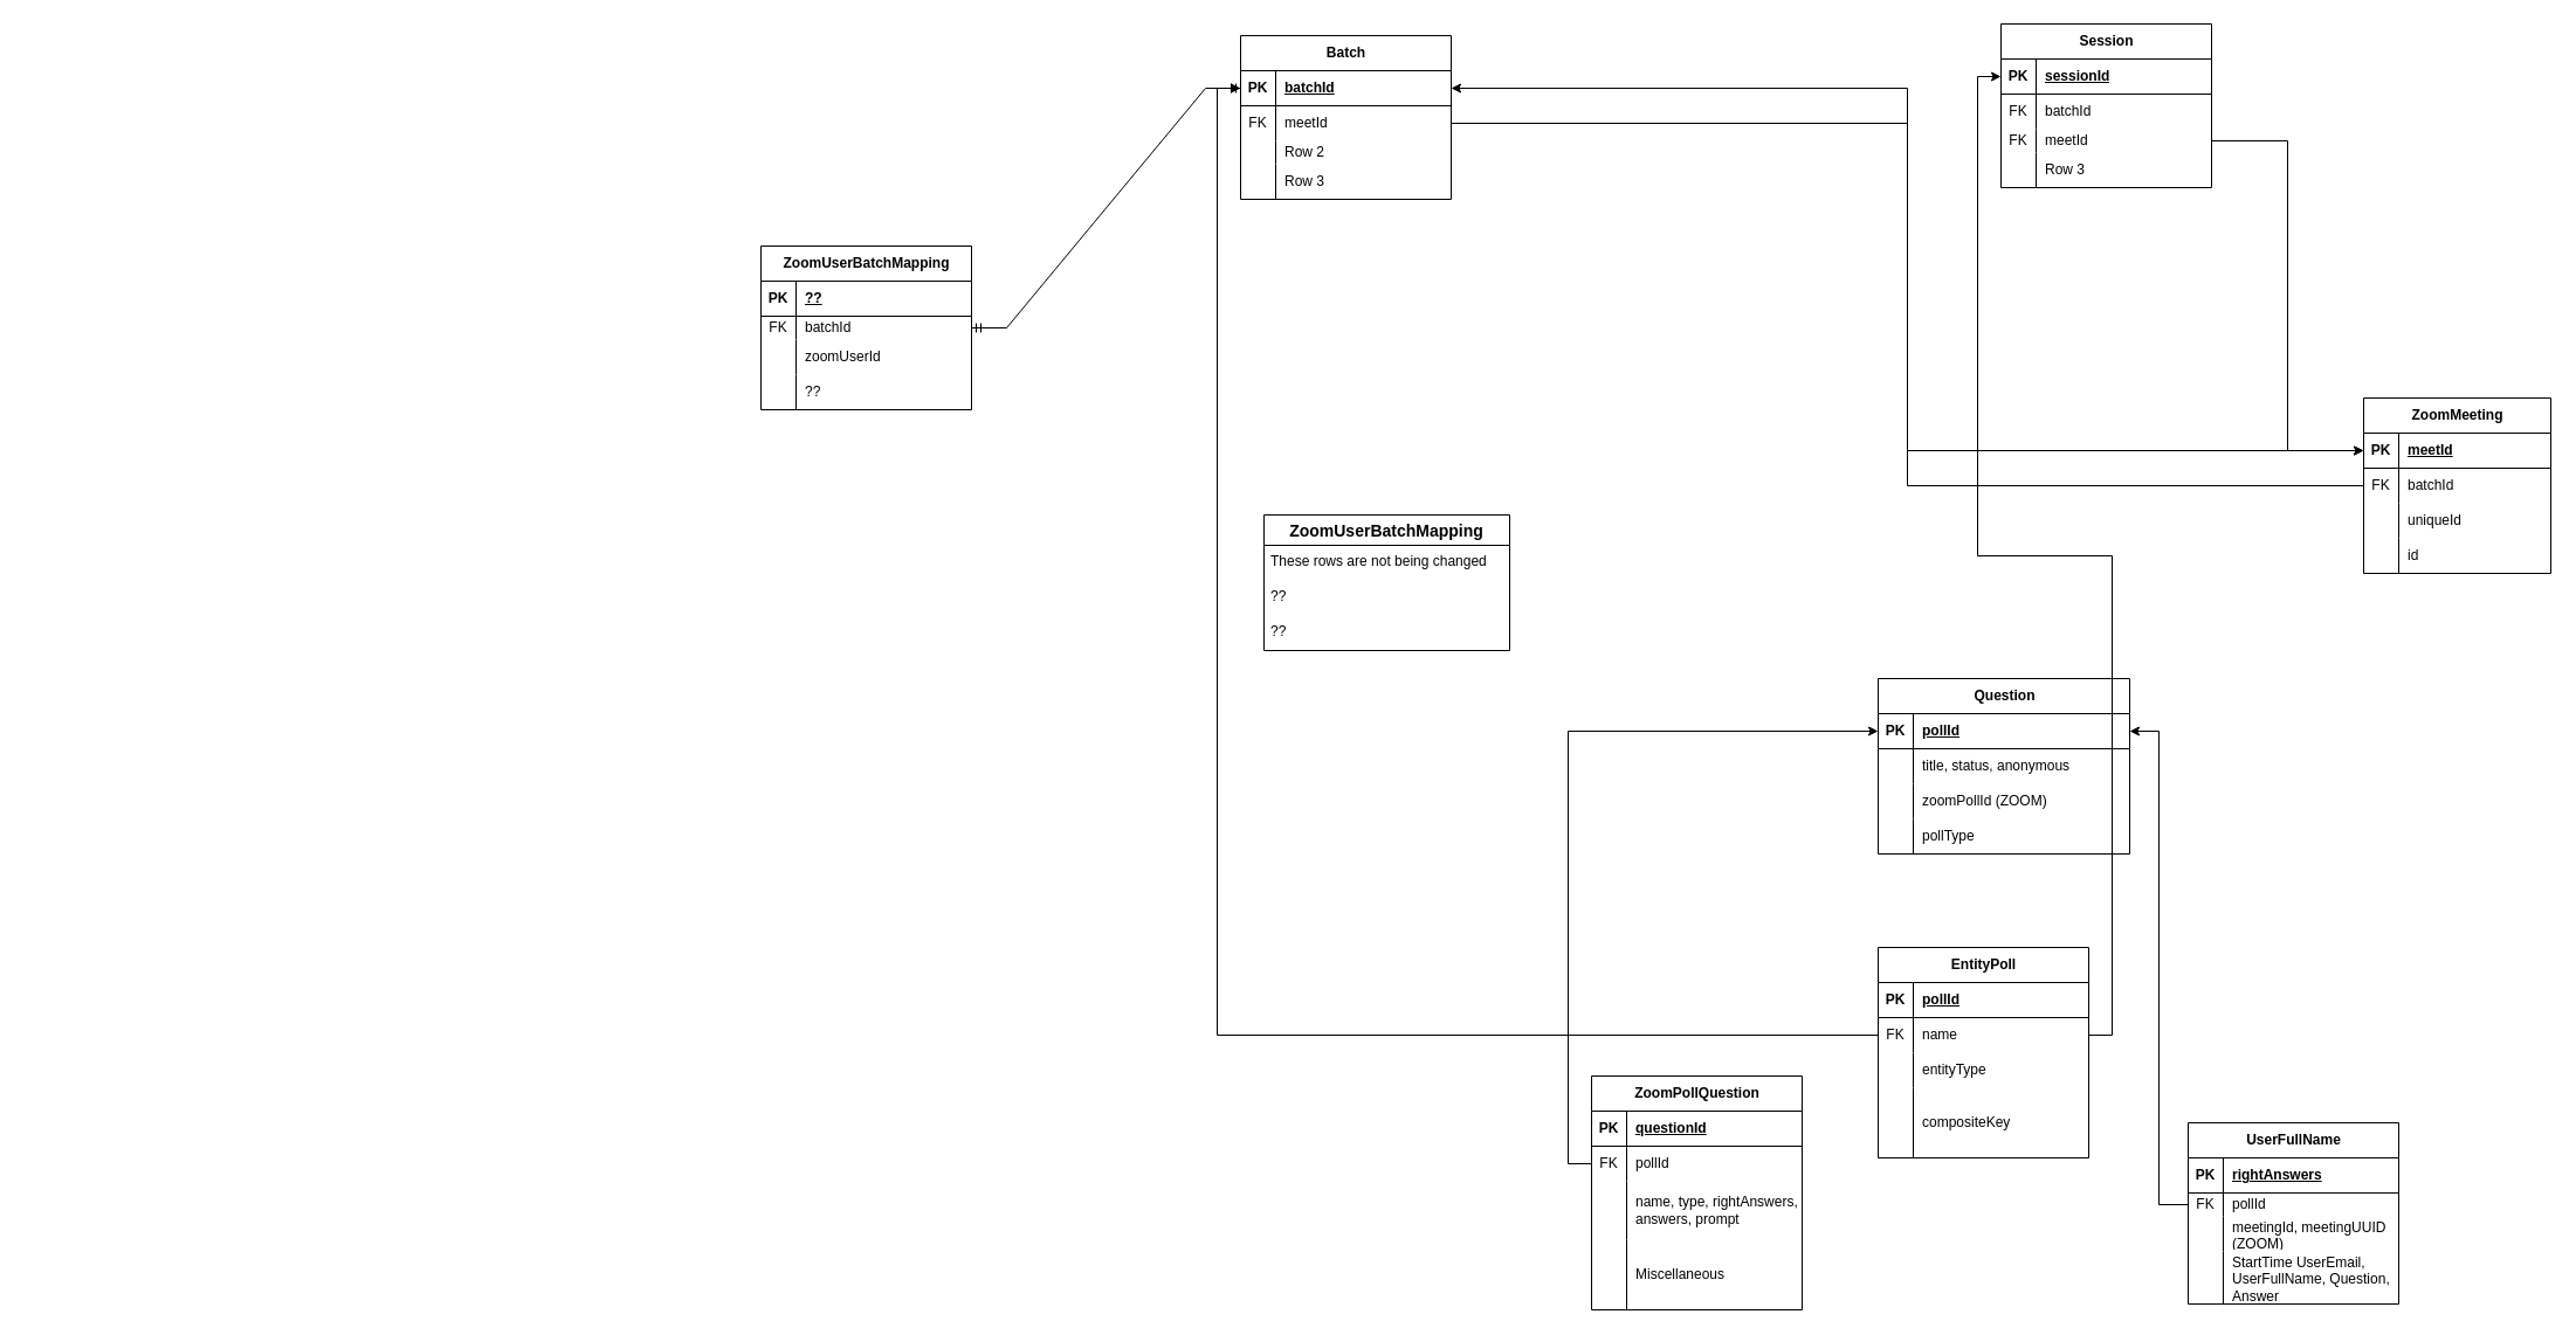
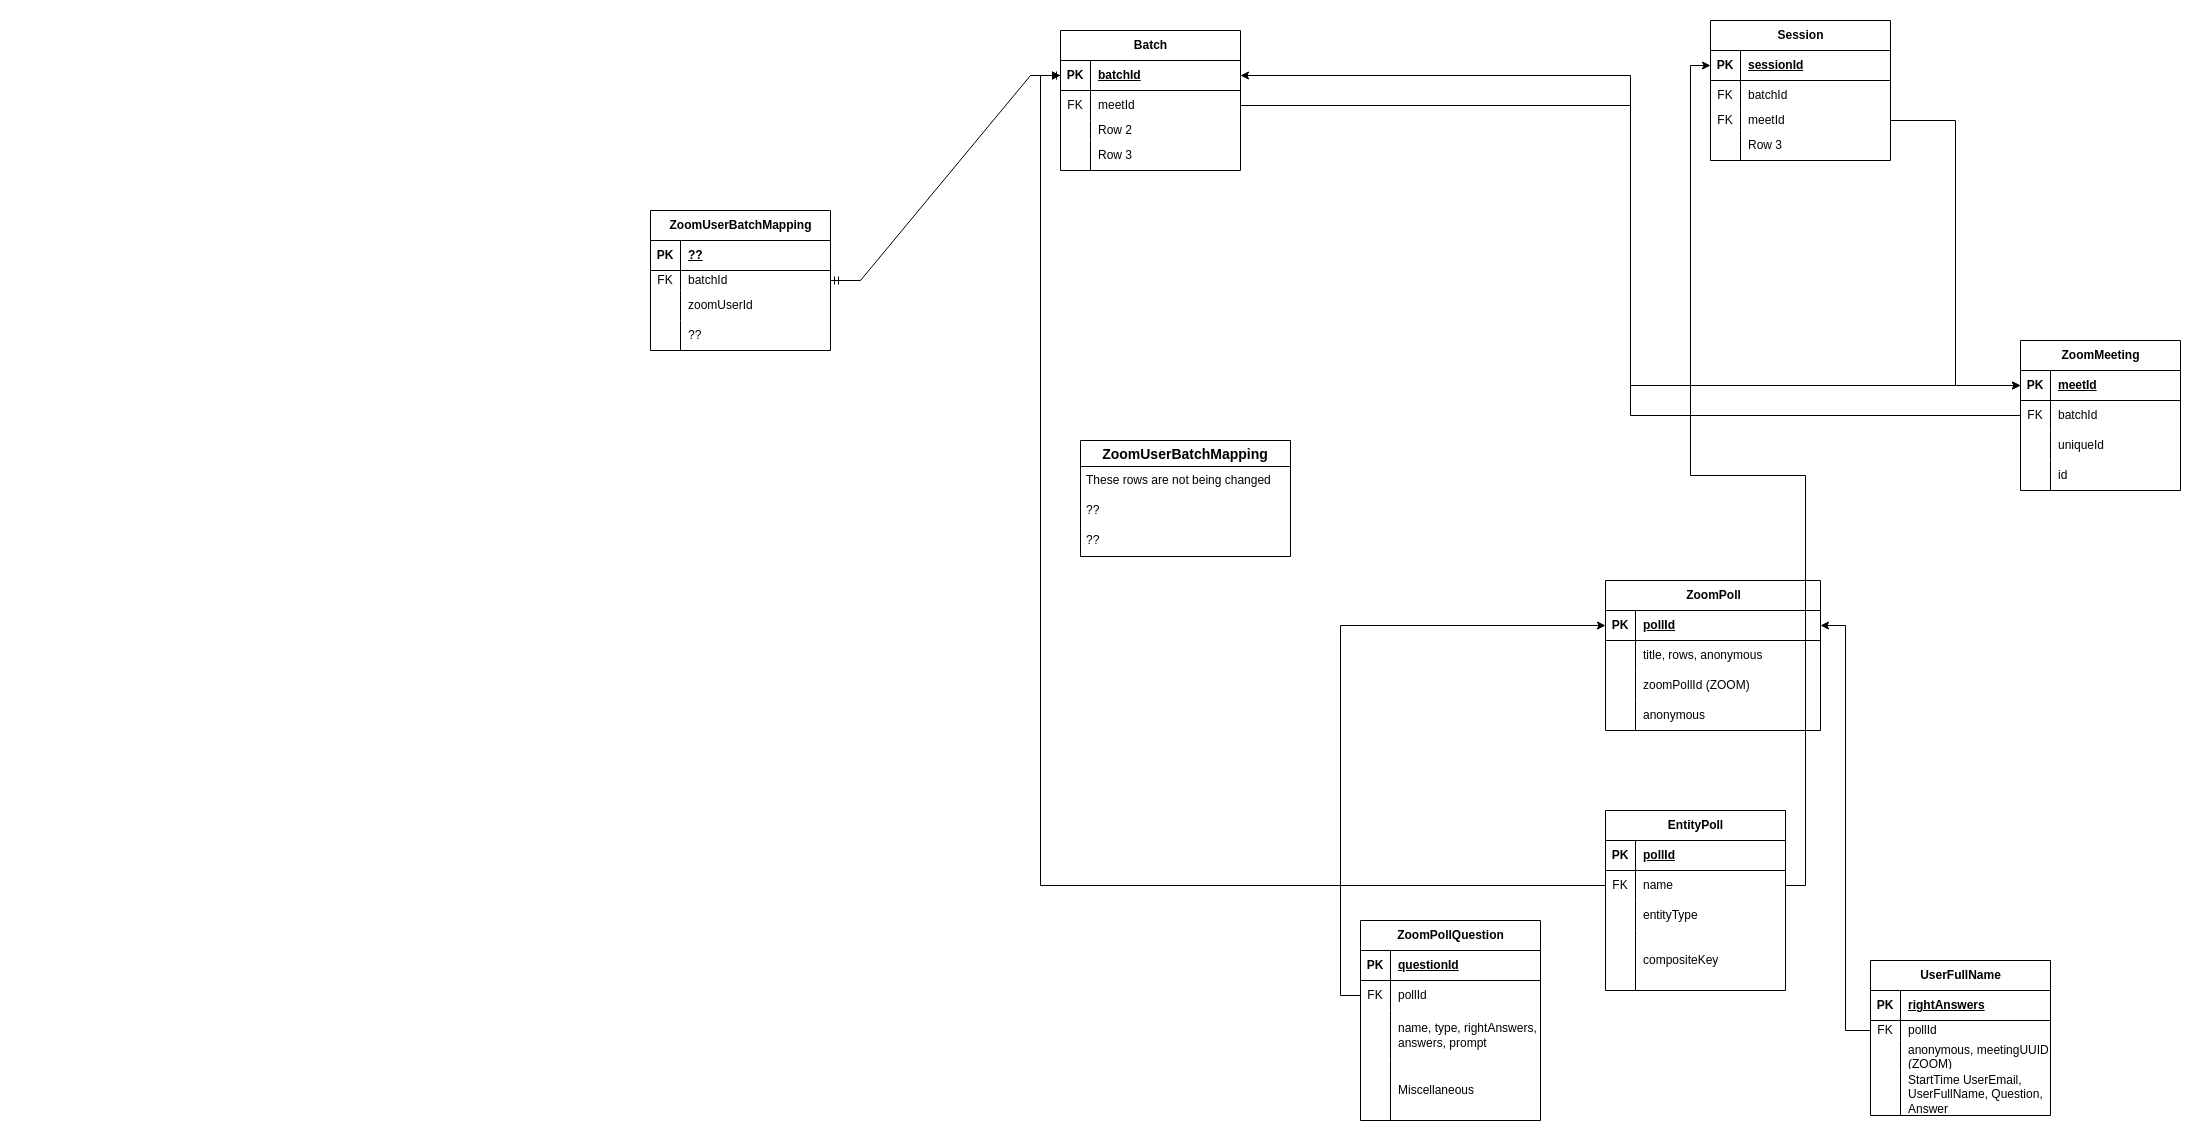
- <mxCell id="59" value="Question" style="shape=table;startSize=30;container=1;collapsible=1;childLayout=tableLayout;fixedRows=1;rowLines=0;fontStyle=1;align=center;resizeLast=1;html=1;" vertex="1" parent="1"><mxGeometry x="1605" y="580" width="215" height="150" as="geometry" /></mxCell>
+ <mxCell id="59" value="ZoomPoll" style="shape=table;startSize=30;container=1;collapsible=1;childLayout=tableLayout;fixedRows=1;rowLines=0;fontStyle=1;align=center;resizeLast=1;html=1;" vertex="1" parent="1"><mxGeometry x="1605" y="580" width="215" height="150" as="geometry" /></mxCell>
- <mxCell id="65" value="title, status, anonymous" style="shape=partialRectangle;connectable=0;fillColor=none;top=0;left=0;bottom=0;right=0;align=left;spacingLeft=6;overflow=hidden;whiteSpace=wrap;html=1;" vertex="1" parent="63"><mxGeometry x="30" width="185" height="30" as="geometry"><mxRectangle width="185" height="30" as="alternateBounds" /></mxGeometry></mxCell>
+ <mxCell id="65" value="title, rows, anonymous" style="shape=partialRectangle;connectable=0;fillColor=none;top=0;left=0;bottom=0;right=0;align=left;spacingLeft=6;overflow=hidden;whiteSpace=wrap;html=1;" vertex="1" parent="63"><mxGeometry x="30" width="185" height="30" as="geometry"><mxRectangle width="185" height="30" as="alternateBounds" /></mxGeometry></mxCell>
- <mxCell id="71" value="pollType" style="shape=partialRectangle;connectable=0;fillColor=none;top=0;left=0;bottom=0;right=0;align=left;spacingLeft=6;overflow=hidden;whiteSpace=wrap;html=1;" vertex="1" parent="69"><mxGeometry x="30" width="185" height="30" as="geometry"><mxRectangle width="185" height="30" as="alternateBounds" /></mxGeometry></mxCell>
+ <mxCell id="71" value="anonymous" style="shape=partialRectangle;connectable=0;fillColor=none;top=0;left=0;bottom=0;right=0;align=left;spacingLeft=6;overflow=hidden;whiteSpace=wrap;html=1;" vertex="1" parent="69"><mxGeometry x="30" width="185" height="30" as="geometry"><mxRectangle width="185" height="30" as="alternateBounds" /></mxGeometry></mxCell>
- <mxCell id="107" value="meetingId, meetingUUID (ZOOM)" style="shape=partialRectangle;connectable=0;fillColor=none;top=0;left=0;bottom=0;right=0;align=left;spacingLeft=6;overflow=hidden;whiteSpace=wrap;html=1;" vertex="1" parent="105"><mxGeometry x="30" width="150" height="30" as="geometry"><mxRectangle width="150" height="30" as="alternateBounds" /></mxGeometry></mxCell>
+ <mxCell id="107" value="anonymous, meetingUUID (ZOOM)" style="shape=partialRectangle;connectable=0;fillColor=none;top=0;left=0;bottom=0;right=0;align=left;spacingLeft=6;overflow=hidden;whiteSpace=wrap;html=1;" vertex="1" parent="105"><mxGeometry x="30" width="150" height="30" as="geometry"><mxRectangle width="150" height="30" as="alternateBounds" /></mxGeometry></mxCell>
